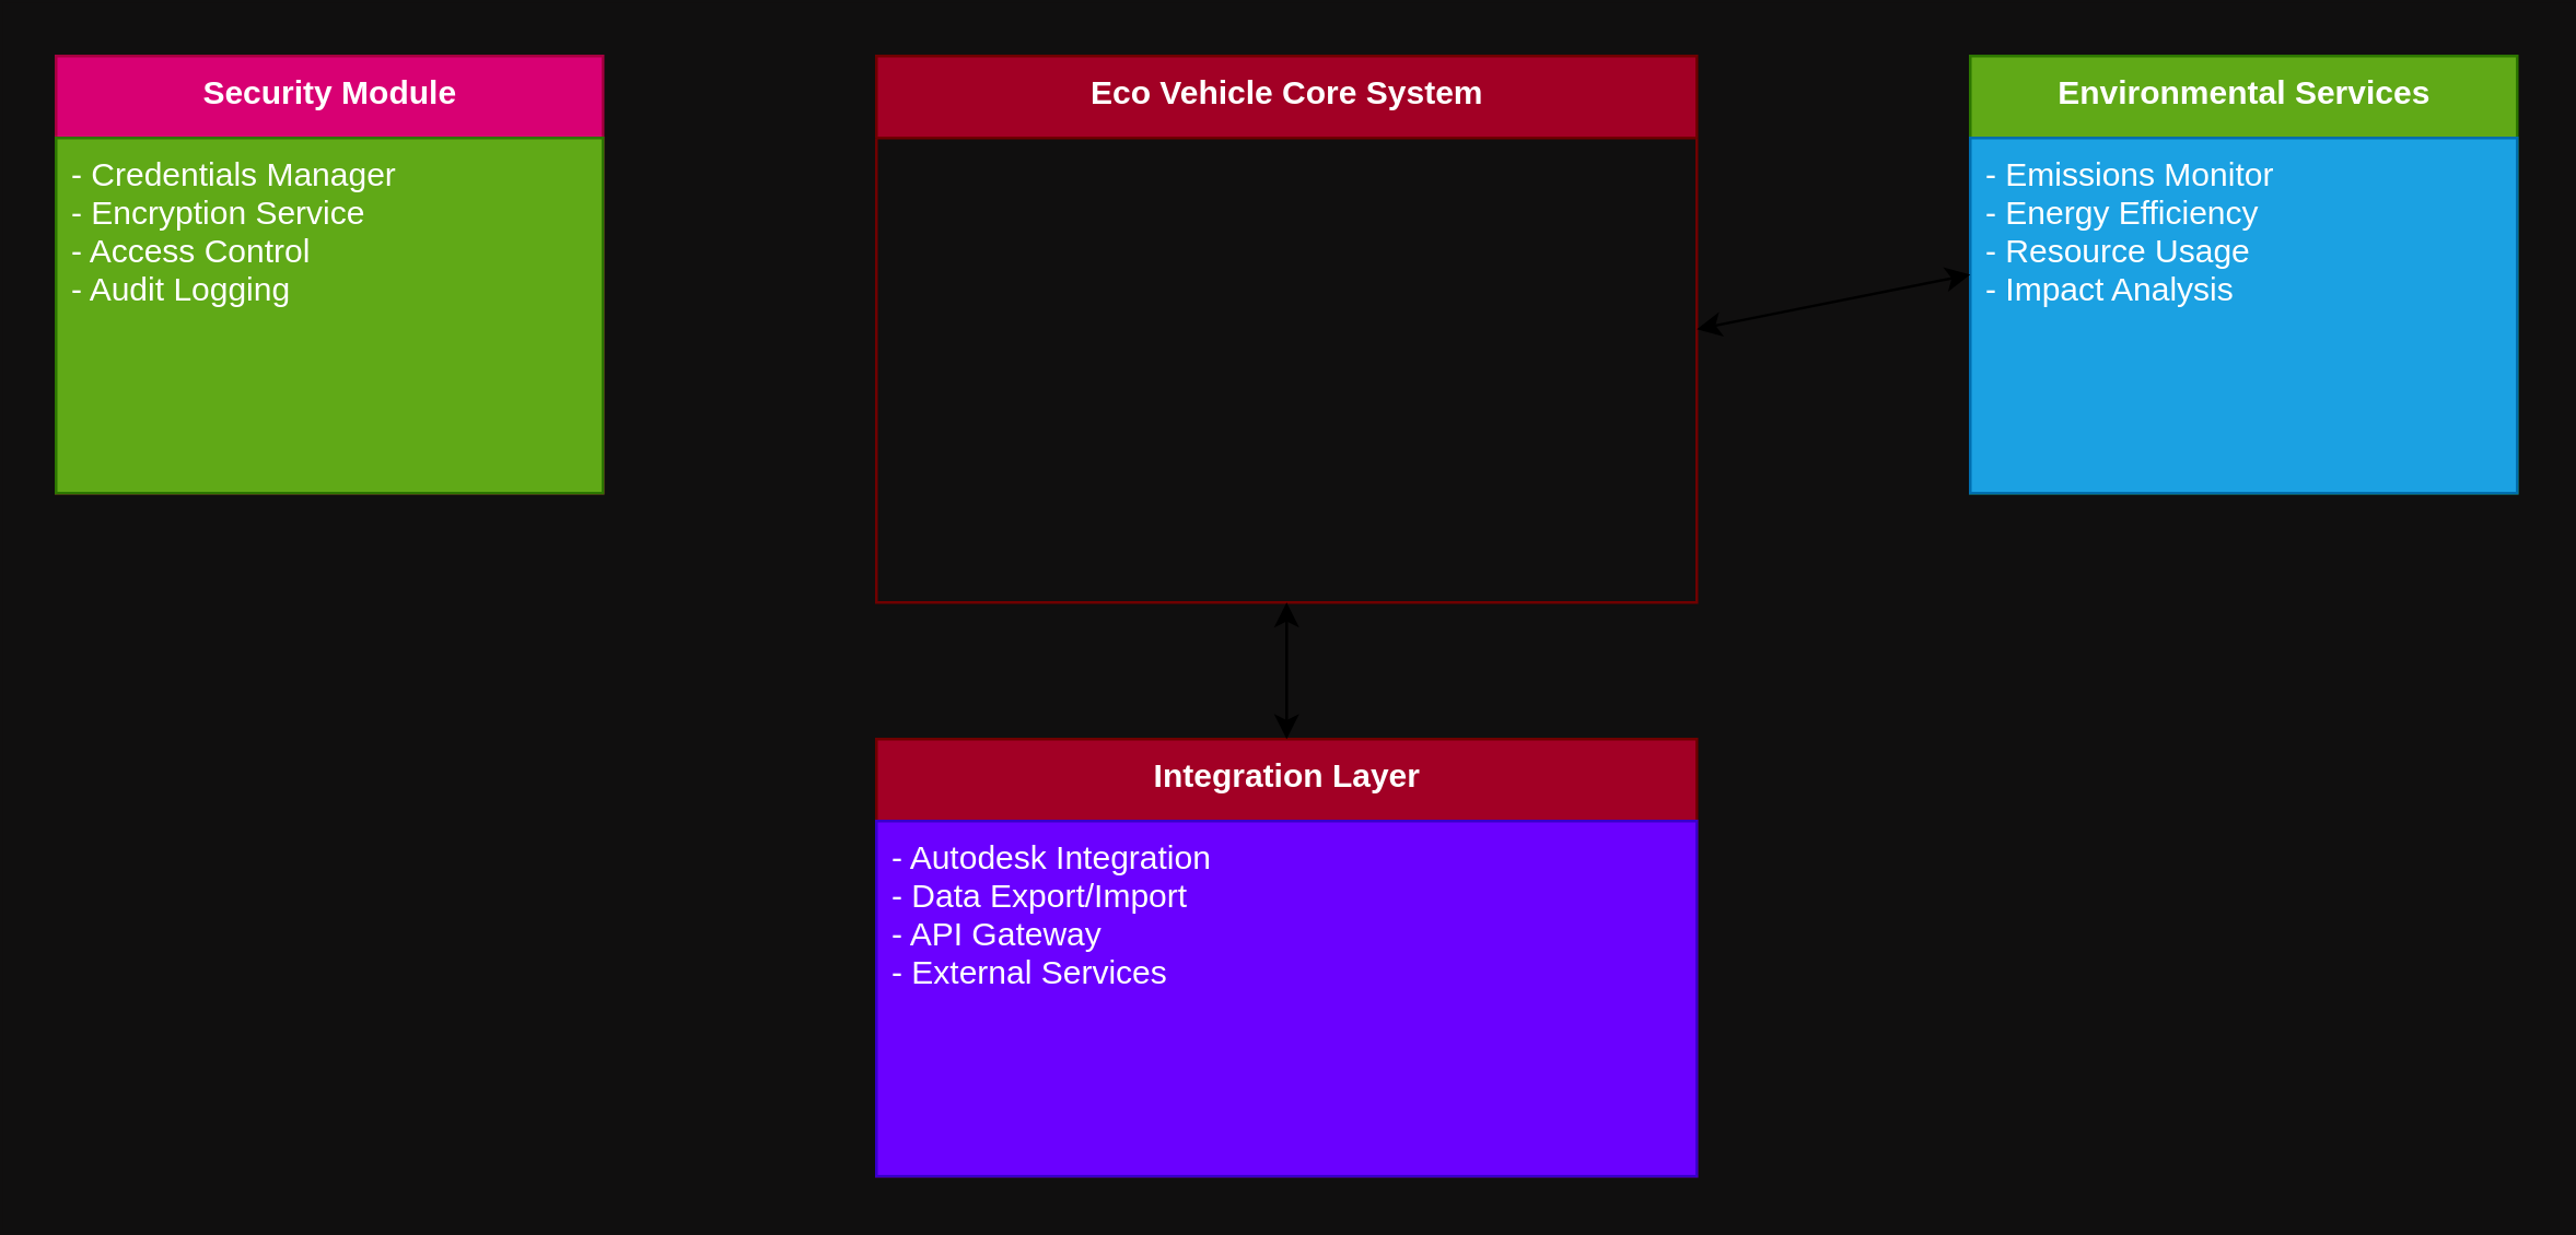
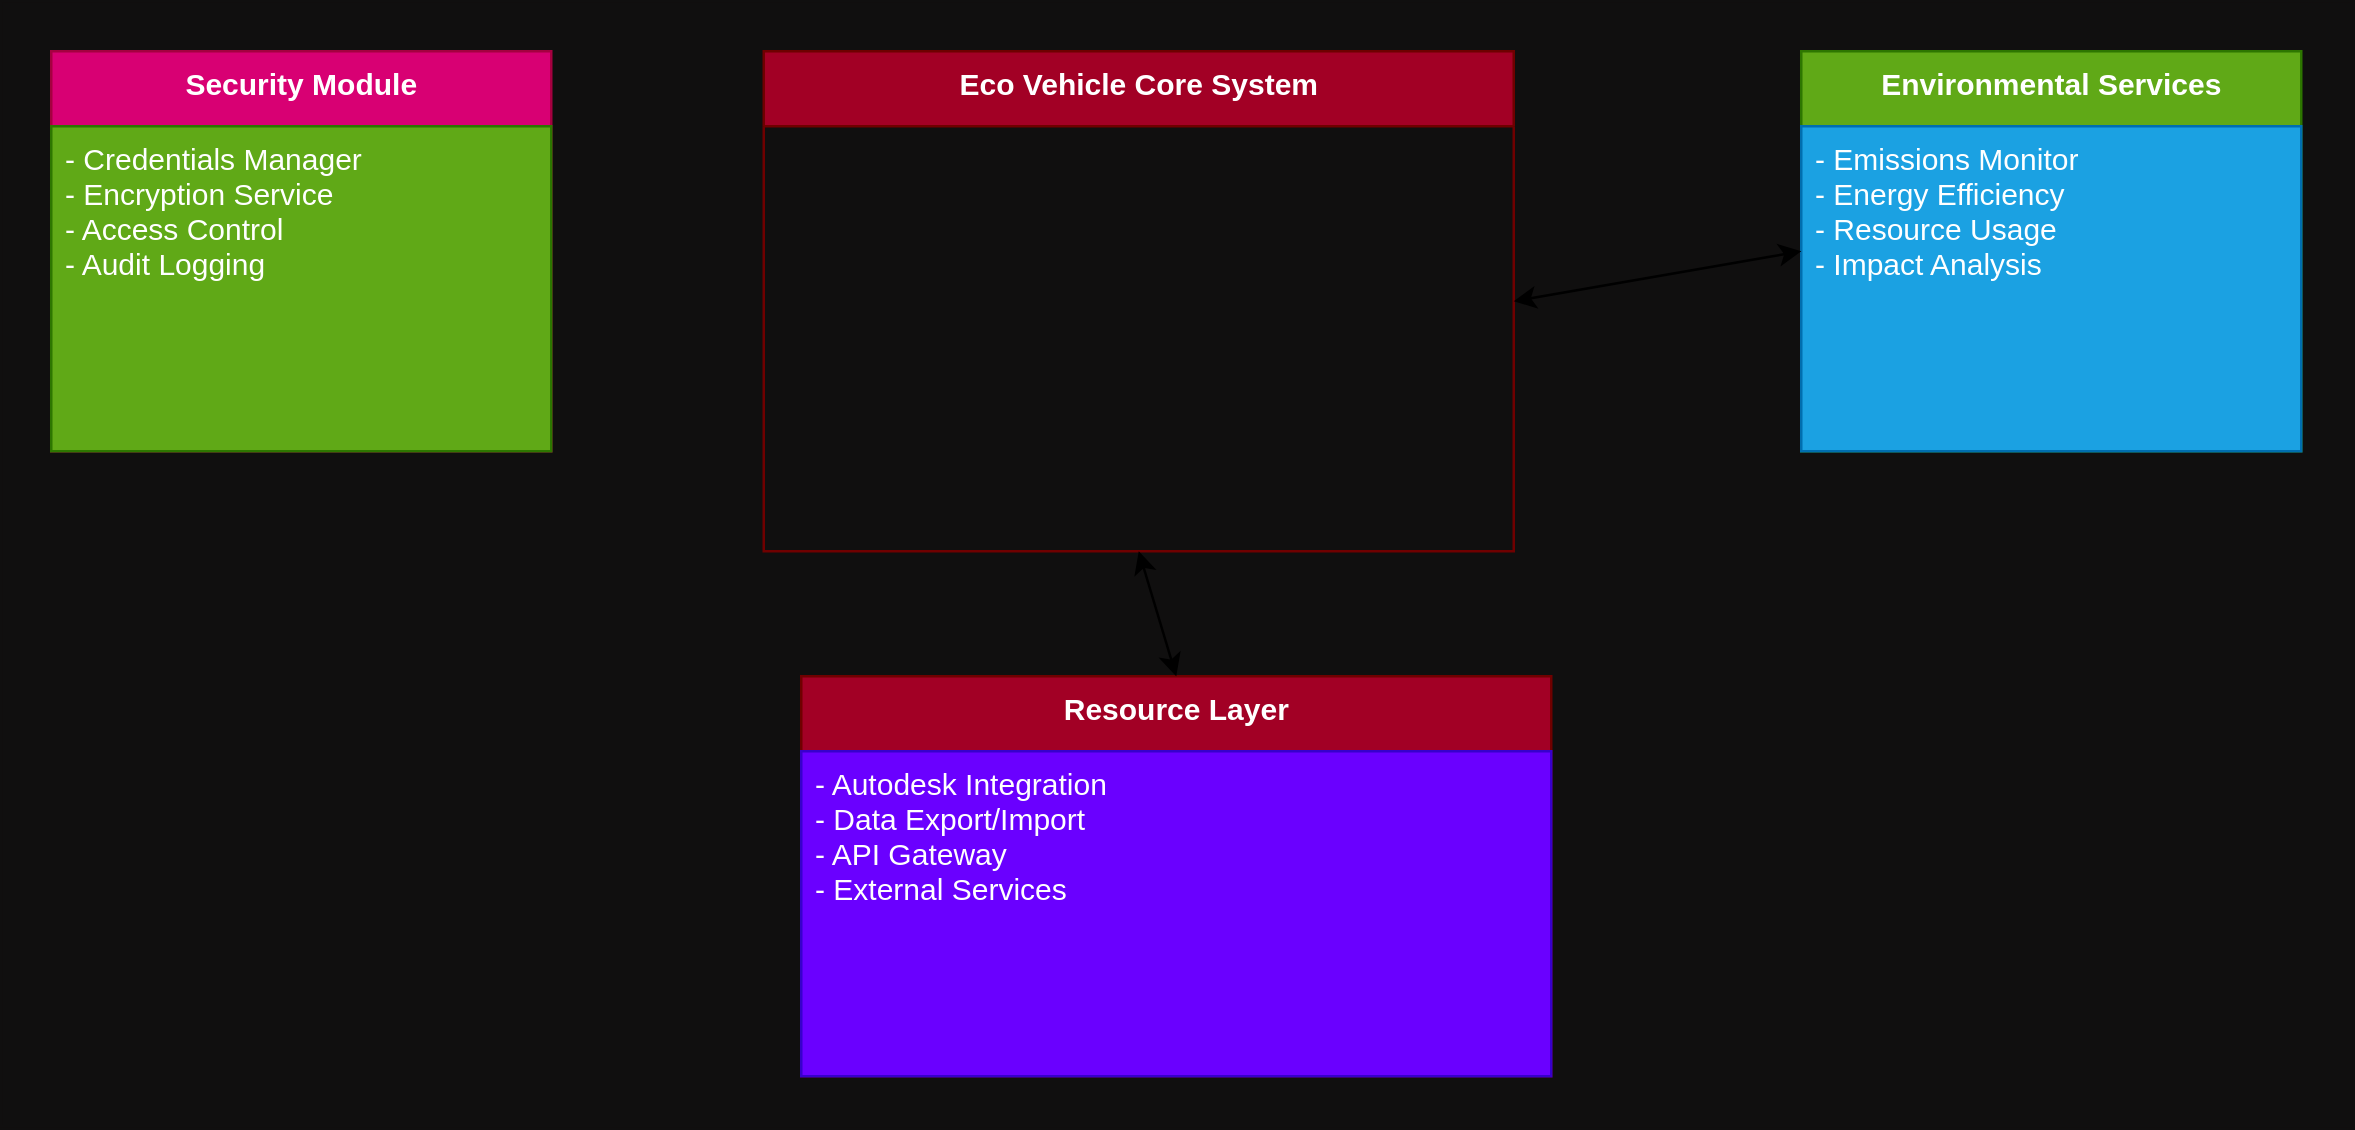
- <mxCell id="2" value="Eco Vehicle Core System" style="swimlane;fontStyle=1;align=center;verticalAlign=top;childLayout=stackLayout;horizontal=1;startSize=30;horizontalStack=0;resizeParent=1;resizeParentMax=0;resizeLast=0;collapsible=0;marginBottom=0;html=1;fillColor=#a20025;strokeColor=#6F0000;fontColor=#ffffff;" parent="1" vertex="1"><mxGeometry x="320" y="20" width="300" height="200" as="geometry" /></mxCell>
+ <mxCell id="2" value="Eco Vehicle Core System" style="swimlane;fontStyle=1;align=center;verticalAlign=top;childLayout=stackLayout;horizontal=1;startSize=30;horizontalStack=0;resizeParent=1;resizeParentMax=0;resizeLast=0;collapsible=0;marginBottom=0;html=1;fillColor=#a20025;strokeColor=#6F0000;fontColor=#ffffff;" parent="1" vertex="1"><mxGeometry x="305" y="20" width="300" height="200" as="geometry" /></mxCell>
- <mxCell id="7" value="Integration Layer" style="swimlane;fontStyle=1;align=center;verticalAlign=top;childLayout=stackLayout;horizontal=1;startSize=30;horizontalStack=0;resizeParent=1;resizeParentMax=0;resizeLast=0;collapsible=0;marginBottom=0;html=1;fillColor=#a20025;strokeColor=#6F0000;fontColor=#ffffff;" parent="1" vertex="1"><mxGeometry x="320" y="270" width="300" height="160" as="geometry" /></mxCell>
+ <mxCell id="7" value="Resource Layer" style="swimlane;fontStyle=1;align=center;verticalAlign=top;childLayout=stackLayout;horizontal=1;startSize=30;horizontalStack=0;resizeParent=1;resizeParentMax=0;resizeLast=0;collapsible=0;marginBottom=0;html=1;fillColor=#a20025;strokeColor=#6F0000;fontColor=#ffffff;" parent="1" vertex="1"><mxGeometry x="320" y="270" width="300" height="160" as="geometry" /></mxCell>
